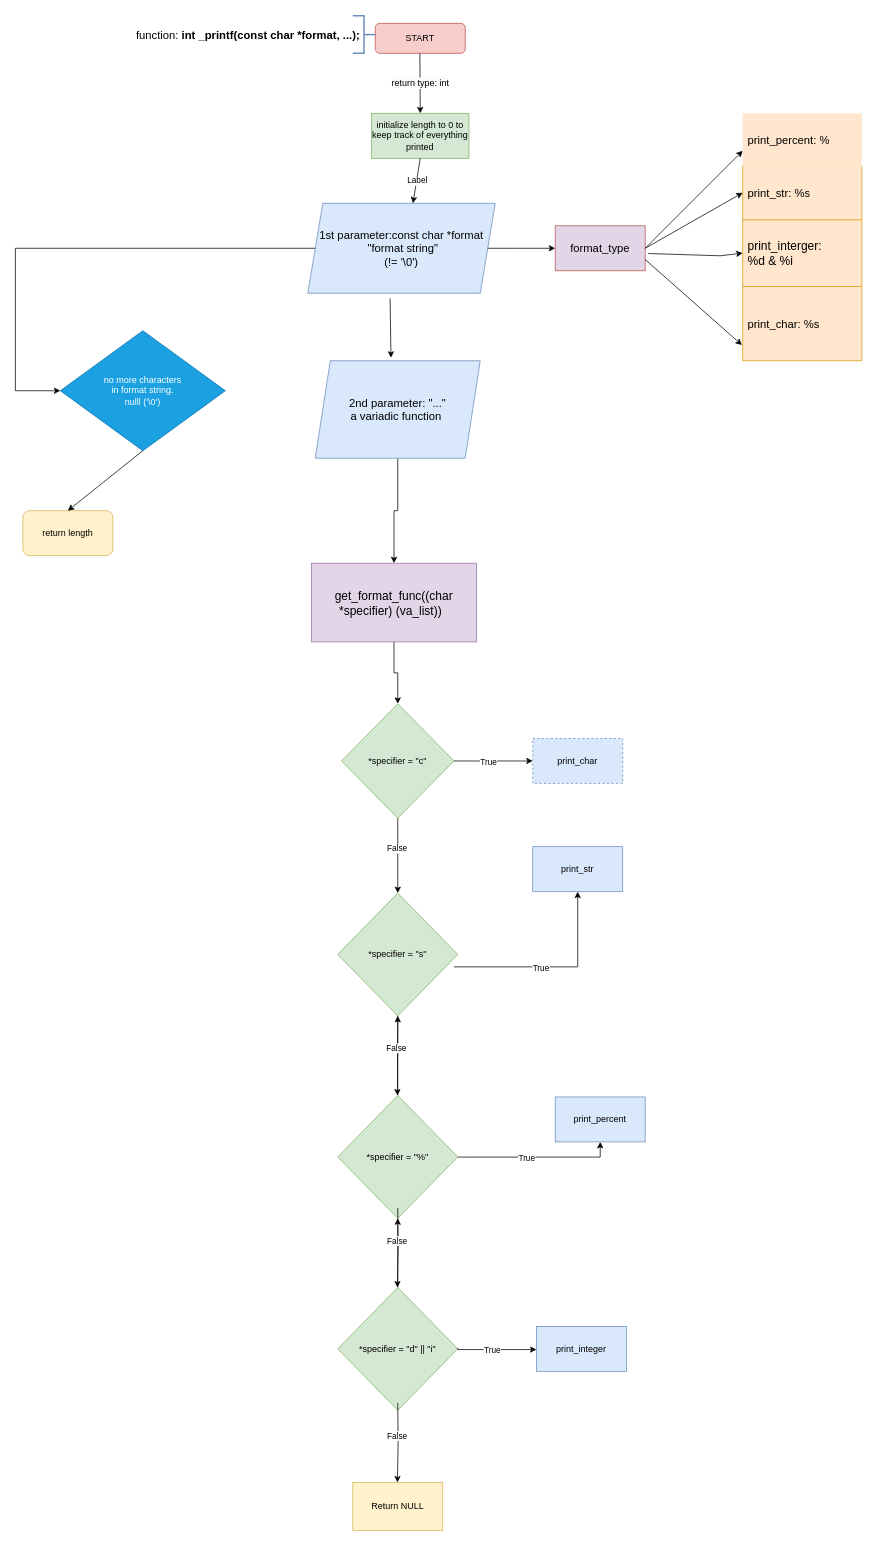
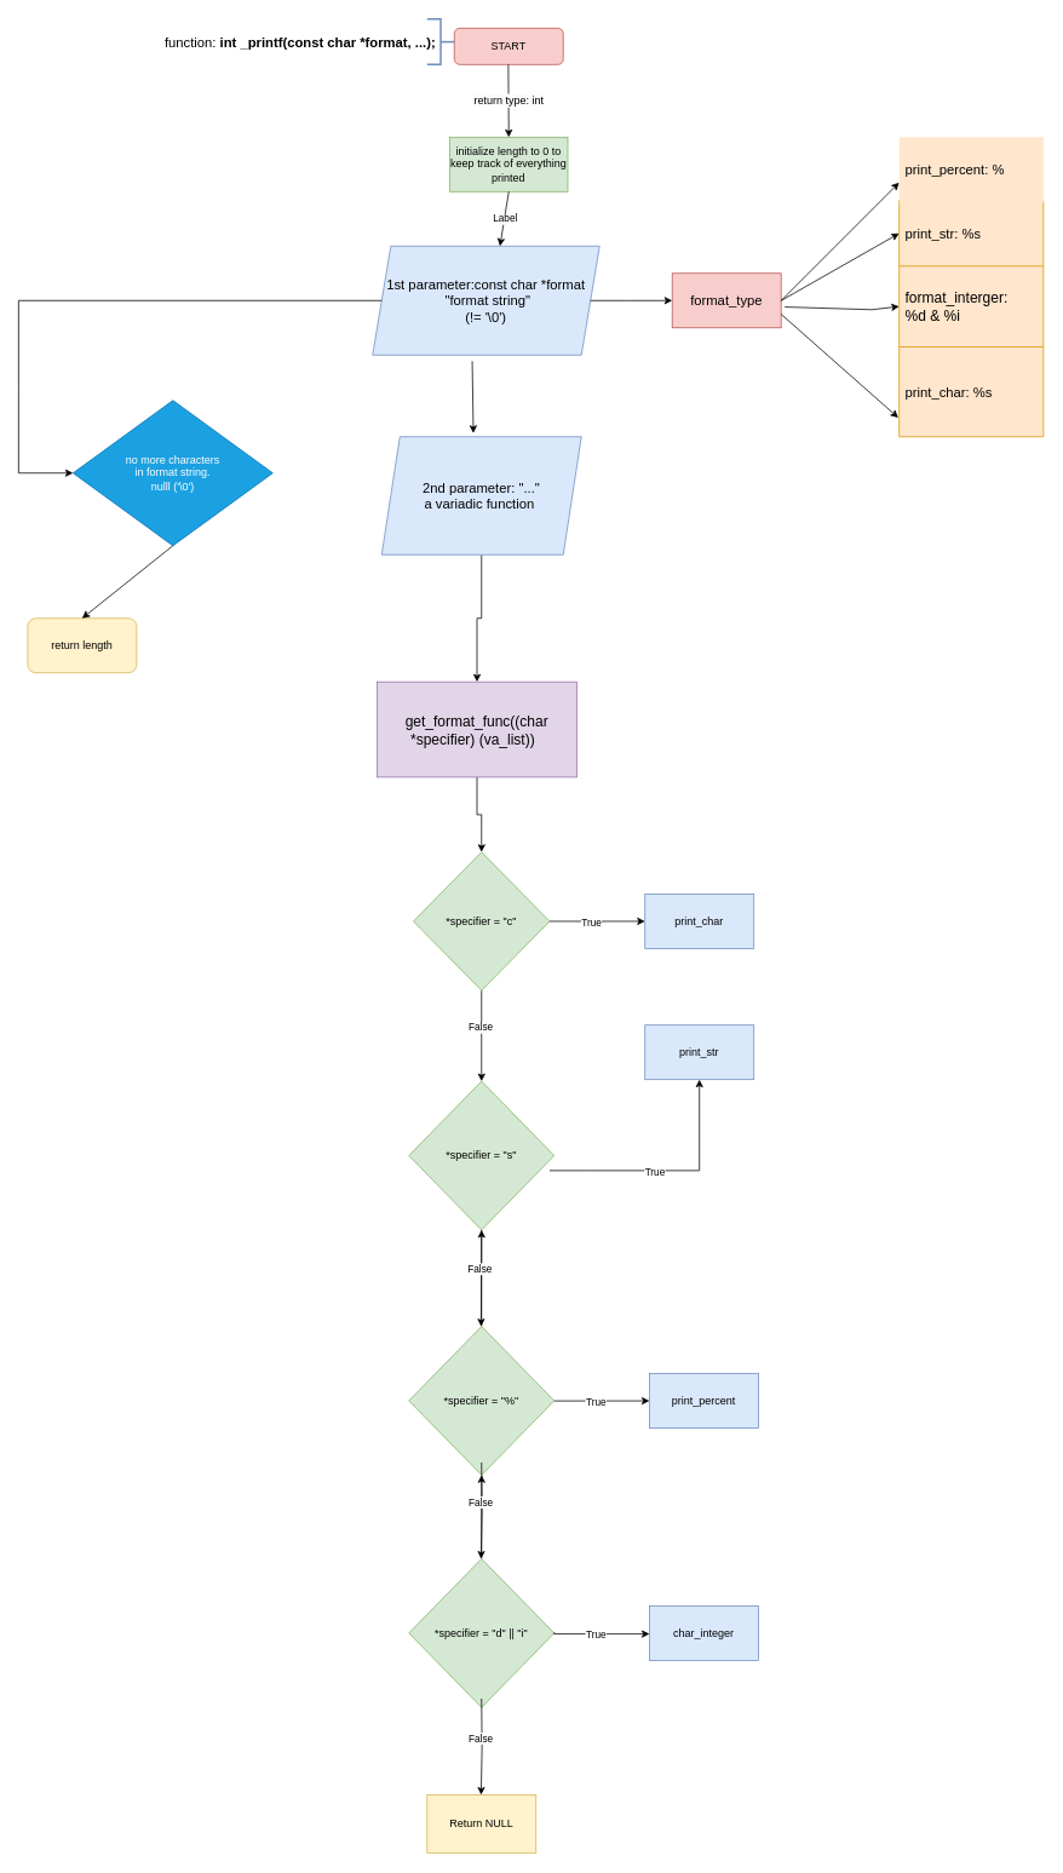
- <mxCell id="22" value="&lt;font style=&quot;font-size: 15px;&quot;&gt;format_type&lt;/font&gt;" style="rounded=0;whiteSpace=wrap;html=1;fillColor=#e1d5e7;strokeColor=#b85450;" parent="1" vertex="1"><mxGeometry x="740" y="300" width="120" height="60" as="geometry" /></mxCell>
+ <mxCell id="22" value="&lt;font style=&quot;font-size: 15px;&quot;&gt;format_type&lt;/font&gt;" style="rounded=0;whiteSpace=wrap;html=1;fillColor=#f8cecc;strokeColor=#b85450;" parent="1" vertex="1"><mxGeometry x="740" y="300" width="120" height="60" as="geometry" /></mxCell>
- <mxCell id="15" value="&lt;font style=&quot;font-size: 16px;&quot;&gt;print_interger:&amp;nbsp;&lt;/font&gt;&lt;div style=&quot;font-size: 16px;&quot;&gt;&lt;font style=&quot;font-size: 16px;&quot;&gt;%d &amp;amp; %i&lt;/font&gt;&lt;/div&gt;" style="shape=partialRectangle;html=1;whiteSpace=wrap;connectable=0;strokeColor=inherit;overflow=hidden;fillColor=none;top=0;left=0;bottom=0;right=0;pointerEvents=1;fontSize=15;align=left;spacingLeft=5;" parent="14" vertex="1"><mxGeometry width="159" height="89" as="geometry"><mxRectangle width="159" height="89" as="alternateBounds" /></mxGeometry></mxCell>
+ <mxCell id="15" value="&lt;font style=&quot;font-size: 16px;&quot;&gt;format_interger:&amp;nbsp;&lt;/font&gt;&lt;div style=&quot;font-size: 16px;&quot;&gt;&lt;font style=&quot;font-size: 16px;&quot;&gt;%d &amp;amp; %i&lt;/font&gt;&lt;/div&gt;" style="shape=partialRectangle;html=1;whiteSpace=wrap;connectable=0;strokeColor=inherit;overflow=hidden;fillColor=none;top=0;left=0;bottom=0;right=0;pointerEvents=1;fontSize=15;align=left;spacingLeft=5;" parent="14" vertex="1"><mxGeometry width="159" height="89" as="geometry"><mxRectangle width="159" height="89" as="alternateBounds" /></mxGeometry></mxCell>
- <mxCell id="39" value="print_char" style="whiteSpace=wrap;html=1;fillColor=#dae8fc;strokeColor=#6c8ebf;dashed=1;" vertex="1" parent="1"><mxGeometry x="710" y="983.75" width="120" height="60" as="geometry" /></mxCell>
+ <mxCell id="39" value="print_char" style="whiteSpace=wrap;html=1;fillColor=#dae8fc;strokeColor=#6c8ebf;" vertex="1" parent="1"><mxGeometry x="710" y="983.75" width="120" height="60" as="geometry" /></mxCell>
- <mxCell id="50" value="print_percent" style="whiteSpace=wrap;html=1;fillColor=#dae8fc;strokeColor=#6c8ebf;" vertex="1" parent="1"><mxGeometry x="740" y="1461.87" width="120" height="60" as="geometry" /></mxCell>
+ <mxCell id="50" value="print_percent" style="whiteSpace=wrap;html=1;fillColor=#dae8fc;strokeColor=#6c8ebf;" vertex="1" parent="1"><mxGeometry x="715" y="1511.87" width="120" height="60" as="geometry" /></mxCell>
- <mxCell id="57" value="print_integer" style="whiteSpace=wrap;html=1;fillColor=#dae8fc;strokeColor=#6c8ebf;" vertex="1" parent="1"><mxGeometry x="715" y="1767.87" width="120" height="60" as="geometry" /></mxCell>
+ <mxCell id="57" value="char_integer" style="whiteSpace=wrap;html=1;fillColor=#dae8fc;strokeColor=#6c8ebf;" vertex="1" parent="1"><mxGeometry x="715" y="1767.87" width="120" height="60" as="geometry" /></mxCell>
